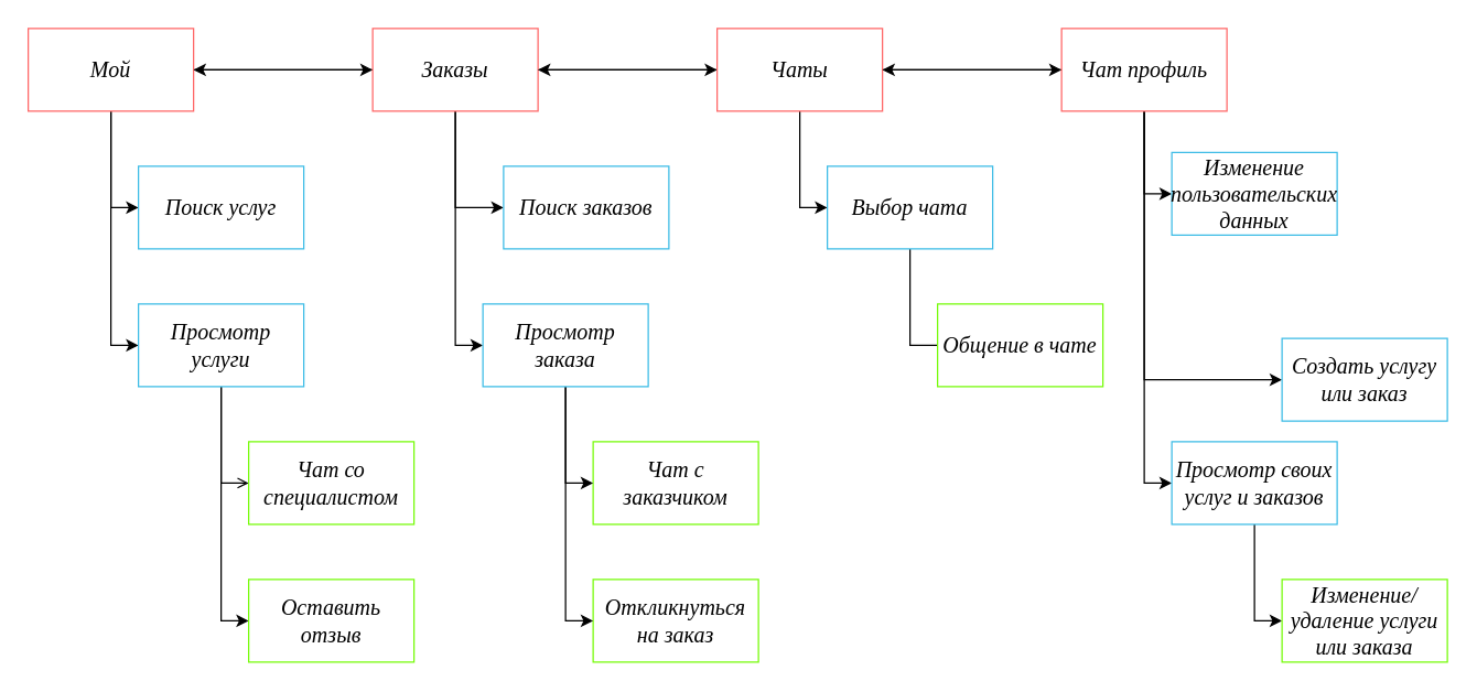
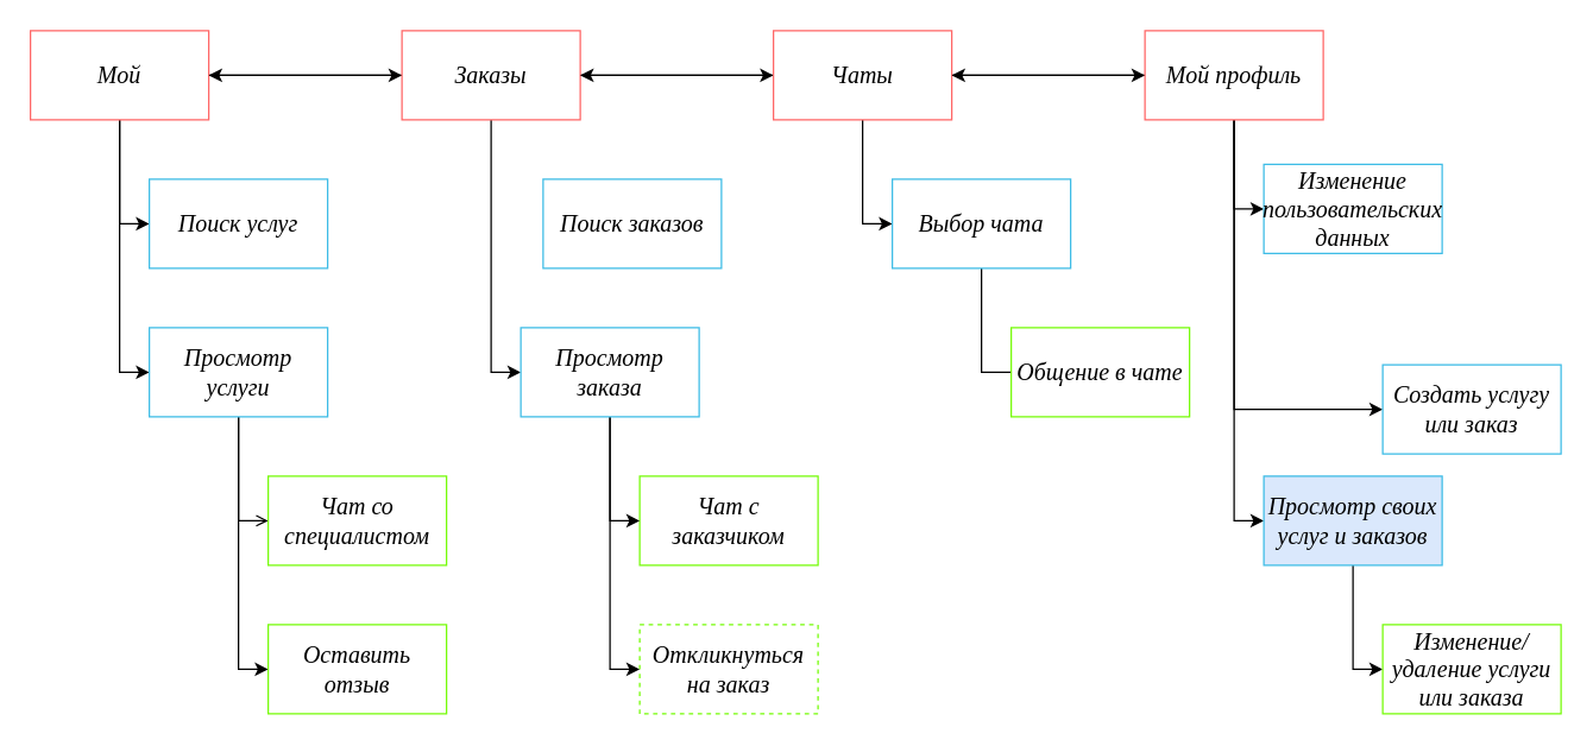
- <mxCell id="26" value="Чат профиль" style="rounded=0;whiteSpace=wrap;html=1;fontFamily=GOST type A Regular;fontSource=https%3A%2F%2Fwebfonts.pro%2Flight-fonts%2F123-gost_type_a.html;fontStyle=2;strokeColor=#ff6666;fontSize=16;" parent="1" vertex="1"><mxGeometry x="770" y="20" width="120" height="60" as="geometry" /></mxCell>
+ <mxCell id="26" value="Мой профиль" style="rounded=0;whiteSpace=wrap;html=1;fontFamily=GOST type A Regular;fontSource=https%3A%2F%2Fwebfonts.pro%2Flight-fonts%2F123-gost_type_a.html;fontStyle=2;strokeColor=#ff6666;fontSize=16;" parent="1" vertex="1"><mxGeometry x="770" y="20" width="120" height="60" as="geometry" /></mxCell>
- <mxCell id="6" style="edgeStyle=orthogonalEdgeStyle;rounded=0;orthogonalLoop=1;jettySize=auto;html=1;exitX=0.5;exitY=1;exitDx=0;exitDy=0;entryX=0;entryY=0.5;entryDx=0;entryDy=0;fontSize=16;" parent="1" source="10" target="11" edge="1"><mxGeometry relative="1" as="geometry" /></mxCell>
- <mxCell id="37" value="Просмотр своих услуг и заказов" style="rounded=0;whiteSpace=wrap;html=1;fontFamily=GOST type A Regular;fontSource=https%3A%2F%2Fwebfonts.pro%2Flight-fonts%2F123-gost_type_a.html;fontStyle=2;strokeColor=#3dbce6;fontSize=16;" parent="1" vertex="1"><mxGeometry x="850" y="320" width="120" height="60" as="geometry" /></mxCell>
+ <mxCell id="37" value="Просмотр своих услуг и заказов" style="rounded=0;whiteSpace=wrap;html=1;fontFamily=GOST type A Regular;fontSource=https%3A%2F%2Fwebfonts.pro%2Flight-fonts%2F123-gost_type_a.html;fontStyle=2;strokeColor=#3dbce6;fontSize=16;fillColor=#dae8fc;" parent="1" vertex="1"><mxGeometry x="850" y="320" width="120" height="60" as="geometry" /></mxCell>
- <mxCell id="21" value="Откликнуться на заказ" style="rounded=0;whiteSpace=wrap;html=1;fontFamily=GOST type A Regular;fontSource=https%3A%2F%2Fwebfonts.pro%2Flight-fonts%2F123-gost_type_a.html;fontStyle=2;strokeColor=#76fb09;fontSize=16;" parent="1" vertex="1"><mxGeometry x="430" y="420" width="120" height="60" as="geometry" /></mxCell>
+ <mxCell id="21" value="Откликнуться на заказ" style="rounded=0;whiteSpace=wrap;html=1;fontFamily=GOST type A Regular;fontSource=https%3A%2F%2Fwebfonts.pro%2Flight-fonts%2F123-gost_type_a.html;fontStyle=2;strokeColor=#76fb09;fontSize=16;dashed=1;" parent="1" vertex="1"><mxGeometry x="430" y="420" width="120" height="60" as="geometry" /></mxCell>
